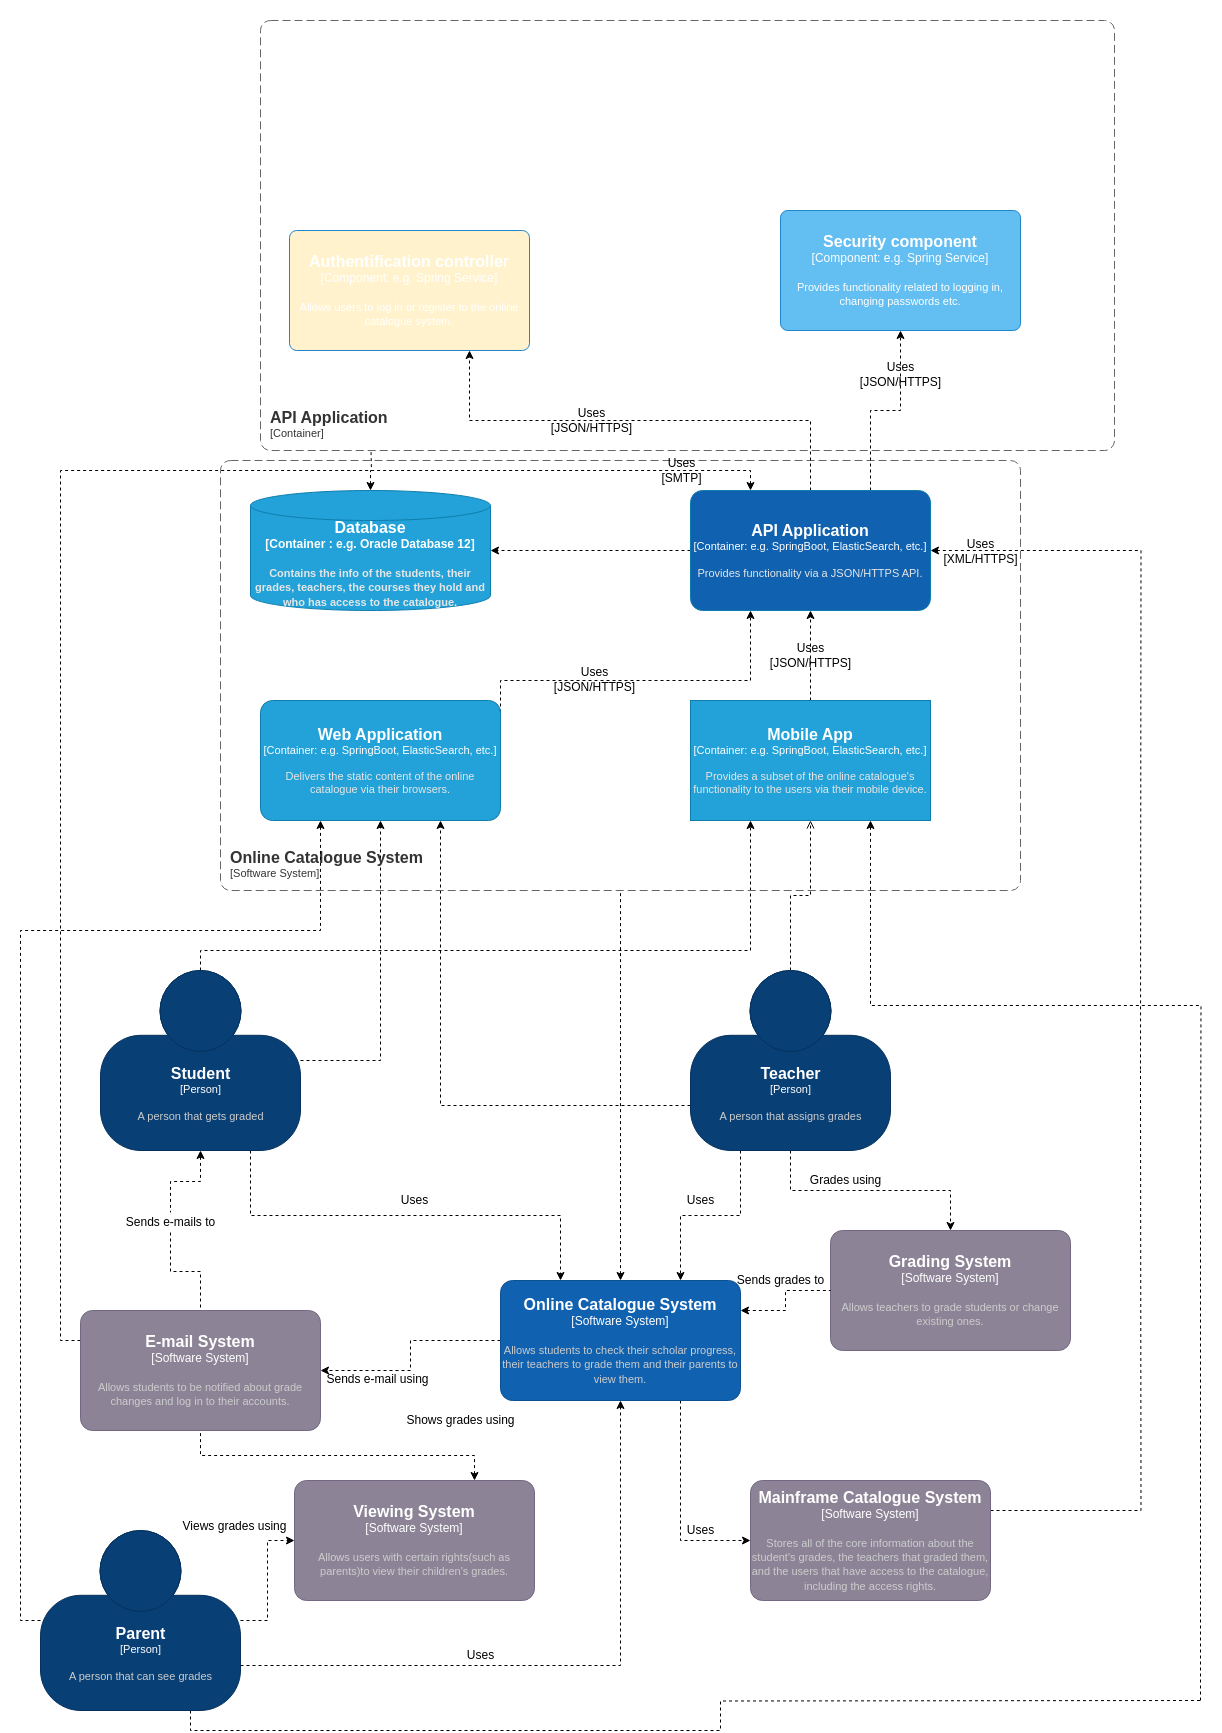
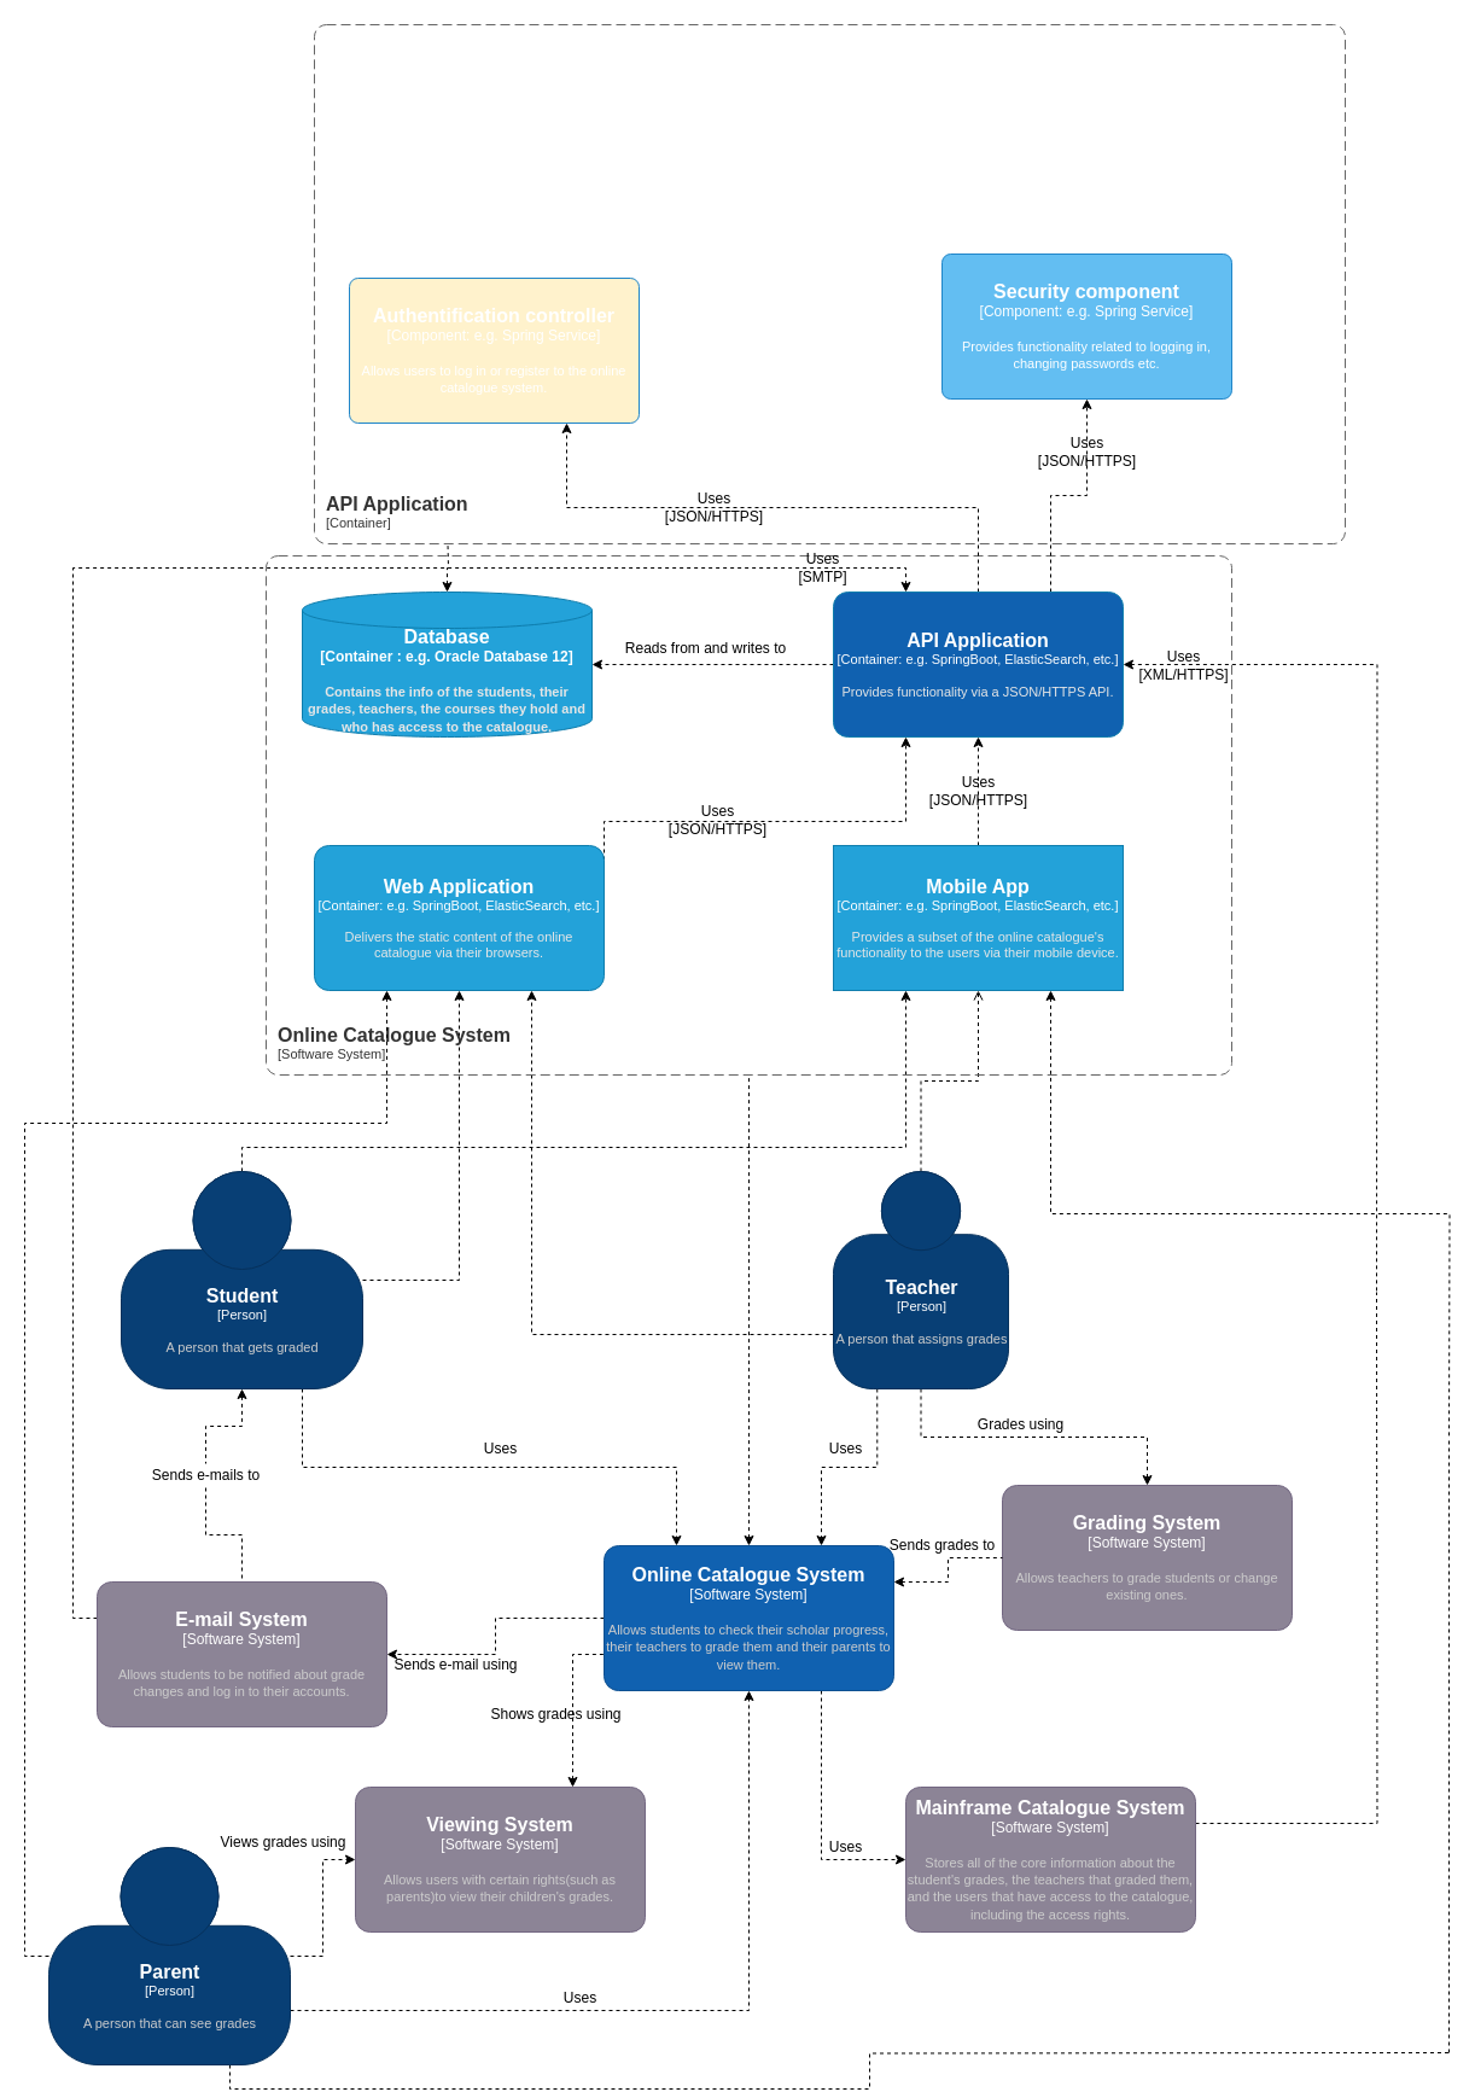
+ <mxCell id="58" value="Reads from and writes to" style="text;html=1;align=center;verticalAlign=middle;resizable=0;points=[];autosize=1;strokeColor=none;fillColor=none;" vertex="1" parent="1"><mxGeometry x="509" y="527" width="150" height="20" as="geometry" /></mxCell>
- <mxCell id="11" value="&lt;font style=&quot;font-size: 16px&quot;&gt;&lt;b&gt;Teacher&lt;/b&gt;&lt;/font&gt;&lt;div&gt;[Person]&lt;/div&gt;&lt;br&gt;&lt;div&gt;&lt;font style=&quot;font-size: 11px&quot;&gt;&lt;font color=&quot;#cccccc&quot;&gt;A person that assigns grades&lt;/font&gt;&lt;/div&gt;" style="html=1;fontSize=11;dashed=0;whitespace=wrap;fillColor=#083F75;strokeColor=#06315C;fontColor=#ffffff;shape=mxgraph.c4.person2;align=center;metaEdit=1;points=[[0.5,0,0],[1,0.5,0],[1,0.75,0],[0.75,1,0],[0.5,1,0],[0.25,1,0],[0,0.75,0],[0,0.5,0]];resizable=0;" vertex="1" parent="1"><mxGeometry x="690" y="970" width="200" height="180" as="geometry" /></mxCell>
+ <mxCell id="11" value="&lt;font style=&quot;font-size: 16px&quot;&gt;&lt;b&gt;Teacher&lt;/b&gt;&lt;/font&gt;&lt;div&gt;[Person]&lt;/div&gt;&lt;br&gt;&lt;div&gt;&lt;font style=&quot;font-size: 11px&quot;&gt;&lt;font color=&quot;#cccccc&quot;&gt;A person that assigns grades&lt;/font&gt;&lt;/div&gt;" style="html=1;fontSize=11;dashed=0;whitespace=wrap;fillColor=#083F75;strokeColor=#06315C;fontColor=#ffffff;shape=mxgraph.c4.person2;align=center;metaEdit=1;points=[[0.5,0,0],[1,0.5,0],[1,0.75,0],[0.75,1,0],[0.5,1,0],[0.25,1,0],[0,0.75,0],[0,0.5,0]];resizable=0;" vertex="1" parent="1"><mxGeometry x="690" y="970" width="145" height="180" as="geometry" /></mxCell>
- <mxCell id="25" style="edgeStyle=orthogonalEdgeStyle;rounded=0;orthogonalLoop=1;jettySize=auto;html=1;exitX=0.75;exitY=0;exitDx=0;exitDy=0;exitPerimeter=0;dashed=1;startArrow=classic;startFill=1;endArrow=none;endFill=0;" edge="1" parent="1" source="26" target="18"><mxGeometry relative="1" as="geometry" /></mxCell>
+ <mxCell id="25" style="edgeStyle=orthogonalEdgeStyle;rounded=0;orthogonalLoop=1;jettySize=auto;html=1;exitX=0.75;exitY=0;exitDx=0;exitDy=0;exitPerimeter=0;entryX=0;entryY=0.75;entryDx=0;entryDy=0;entryPerimeter=0;dashed=1;startArrow=classic;startFill=1;endArrow=none;endFill=0;" edge="1" parent="1" source="26" target="24"><mxGeometry relative="1" as="geometry" /></mxCell>
